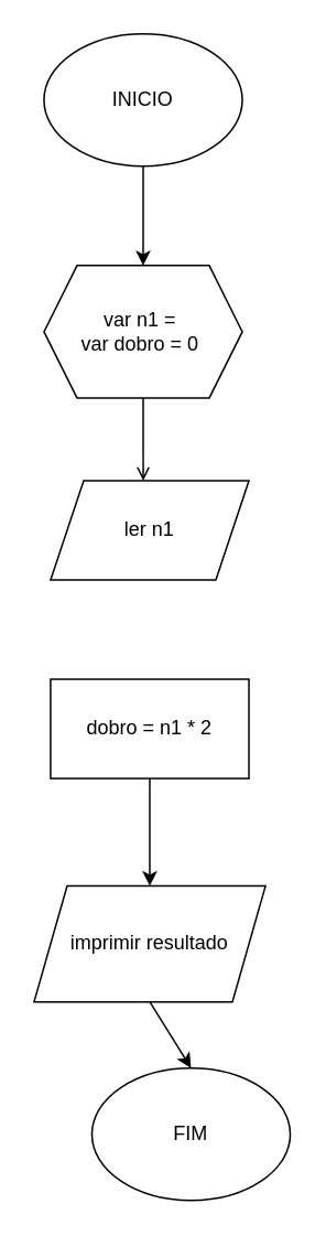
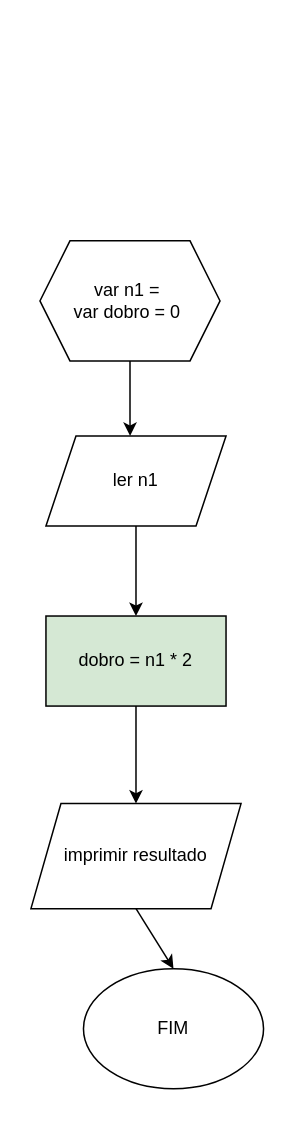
- <mxCell id="2" value="INICIO" style="ellipse;whiteSpace=wrap;html=1;" vertex="1" parent="1"><mxGeometry x="26" y="20" width="120" height="80" as="geometry" /></mxCell>
- <mxCell id="7" value="" style="endArrow=classic;html=1;rounded=0;exitX=0.5;exitY=1;exitDx=0;exitDy=0;entryX=0.5;entryY=0;entryDx=0;entryDy=0;" edge="1" parent="1" source="2" target="11"><mxGeometry width="50" height="50" relative="1" as="geometry"><mxPoint x="56" y="340" as="sourcePoint" /><mxPoint x="166" y="180" as="targetPoint" /></mxGeometry></mxCell>
- <mxCell id="12" value="" style="endArrow=open;html=1;rounded=0;exitX=0.5;exitY=1;exitDx=0;exitDy=0;entryX=0.467;entryY=0;entryDx=0;entryDy=0;entryPerimeter=0;" edge="1" parent="1" source="11" target="4"><mxGeometry width="50" height="50" relative="1" as="geometry"><mxPoint x="56" y="440" as="sourcePoint" /><mxPoint x="106" y="390" as="targetPoint" /></mxGeometry></mxCell>
+ <mxCell id="12" value="" style="endArrow=classic;html=1;rounded=0;exitX=0.5;exitY=1;exitDx=0;exitDy=0;entryX=0.467;entryY=0;entryDx=0;entryDy=0;entryPerimeter=0;" edge="1" parent="1" source="11" target="4"><mxGeometry width="50" height="50" relative="1" as="geometry"><mxPoint x="56" y="440" as="sourcePoint" /><mxPoint x="106" y="390" as="targetPoint" /></mxGeometry></mxCell>
+ <mxCell id="8" value="" style="endArrow=classic;html=1;rounded=0;exitX=0.5;exitY=1;exitDx=0;exitDy=0;entryX=0.5;entryY=0;entryDx=0;entryDy=0;" edge="1" parent="1" source="4" target="5"><mxGeometry width="50" height="50" relative="1" as="geometry"><mxPoint x="60" y="460" as="sourcePoint" /><mxPoint x="110" y="410" as="targetPoint" /></mxGeometry></mxCell>
- <mxCell id="5" value="dobro = n1 * 2" style="rounded=0;whiteSpace=wrap;html=1;" vertex="1" parent="1"><mxGeometry x="30" y="410" width="120" height="60" as="geometry" /></mxCell>
+ <mxCell id="5" value="dobro = n1 * 2" style="rounded=0;whiteSpace=wrap;html=1;fillColor=#d5e8d4;" vertex="1" parent="1"><mxGeometry x="30" y="410" width="120" height="60" as="geometry" /></mxCell>
